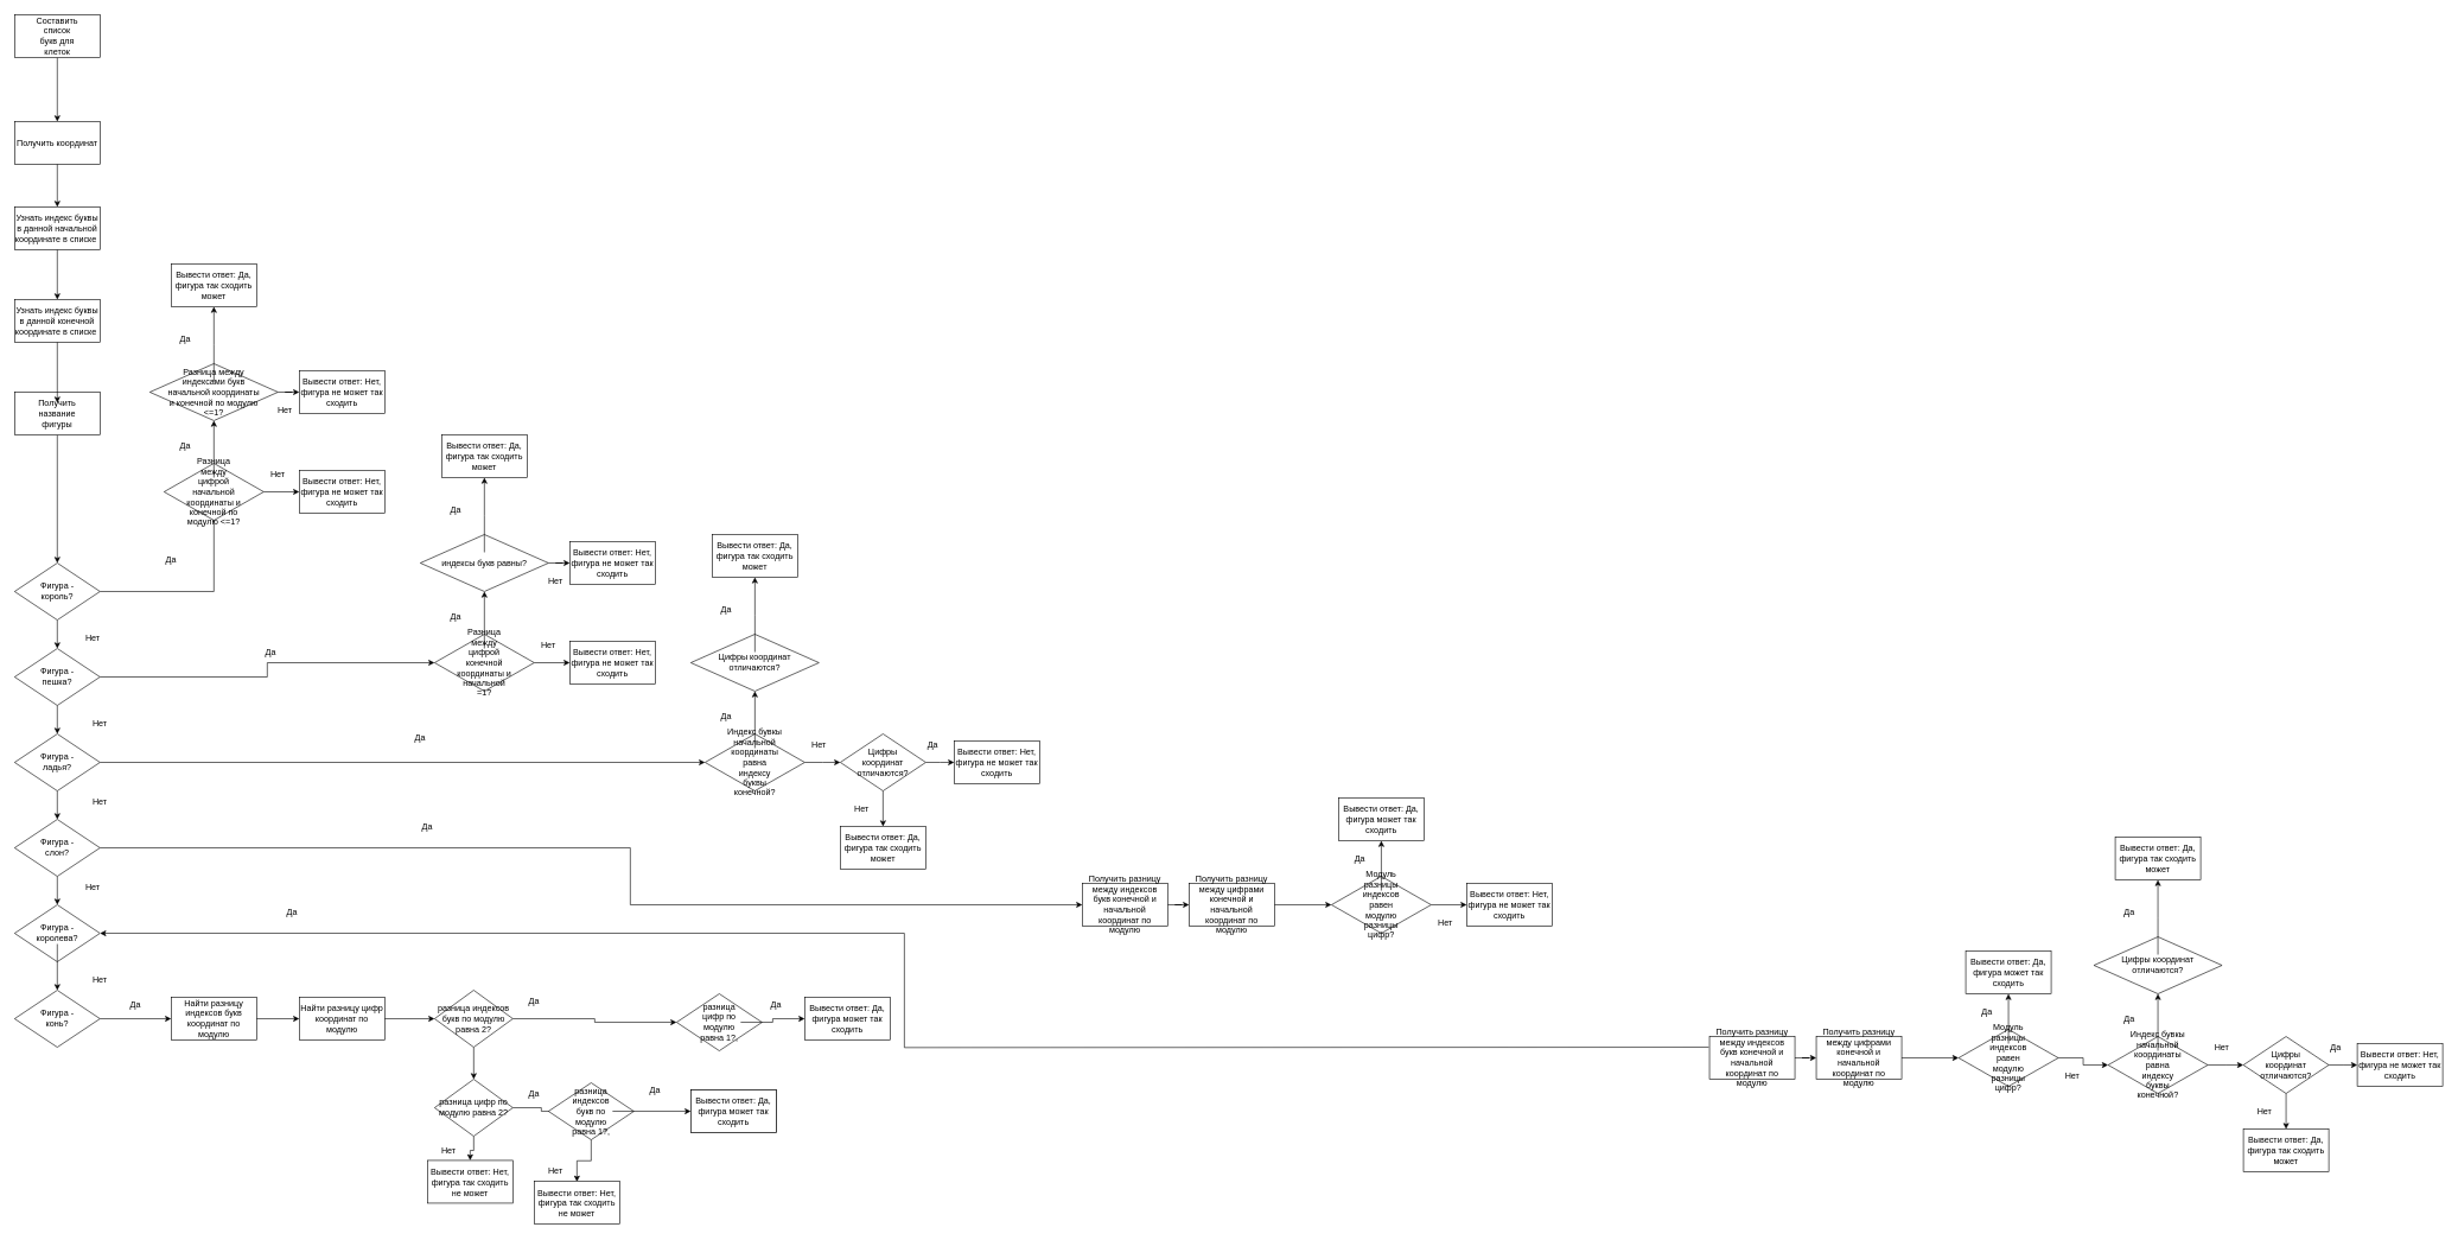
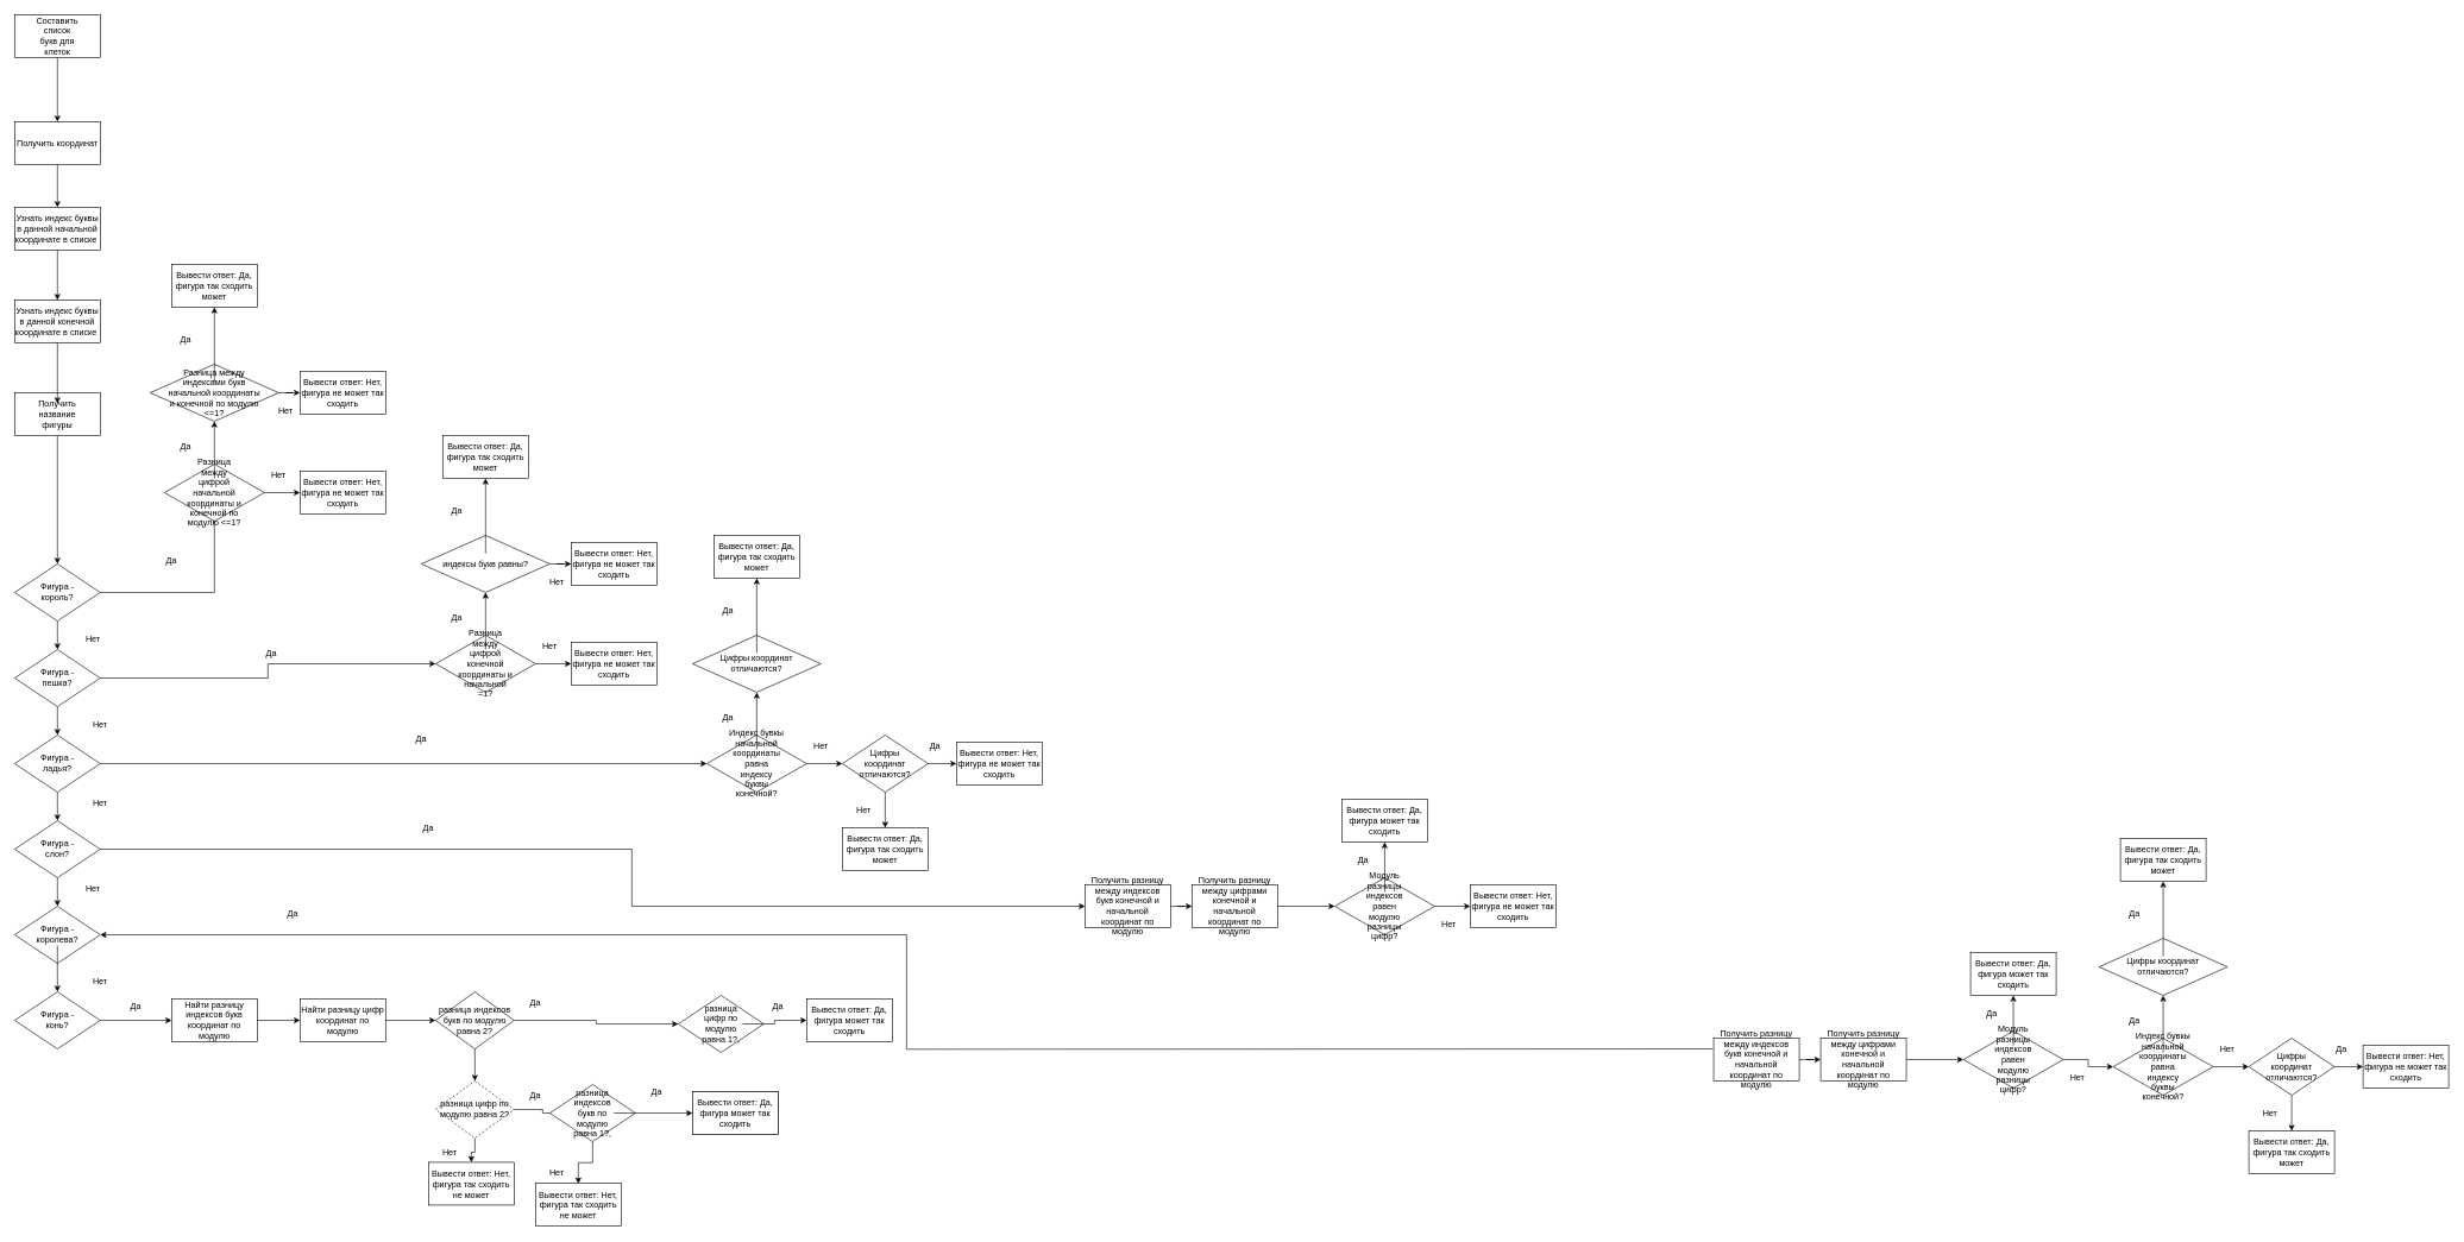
- <mxCell id="177" value="разница цифр по модулю равна 2?" style="rhombus;whiteSpace=wrap;html=1;" vertex="1" parent="1"><mxGeometry x="610" y="1515" width="110" height="80" as="geometry" /></mxCell>
+ <mxCell id="177" value="разница цифр по модулю равна 2?" style="rhombus;whiteSpace=wrap;html=1;dashed=1;" vertex="1" parent="1"><mxGeometry x="610" y="1515" width="110" height="80" as="geometry" /></mxCell>
